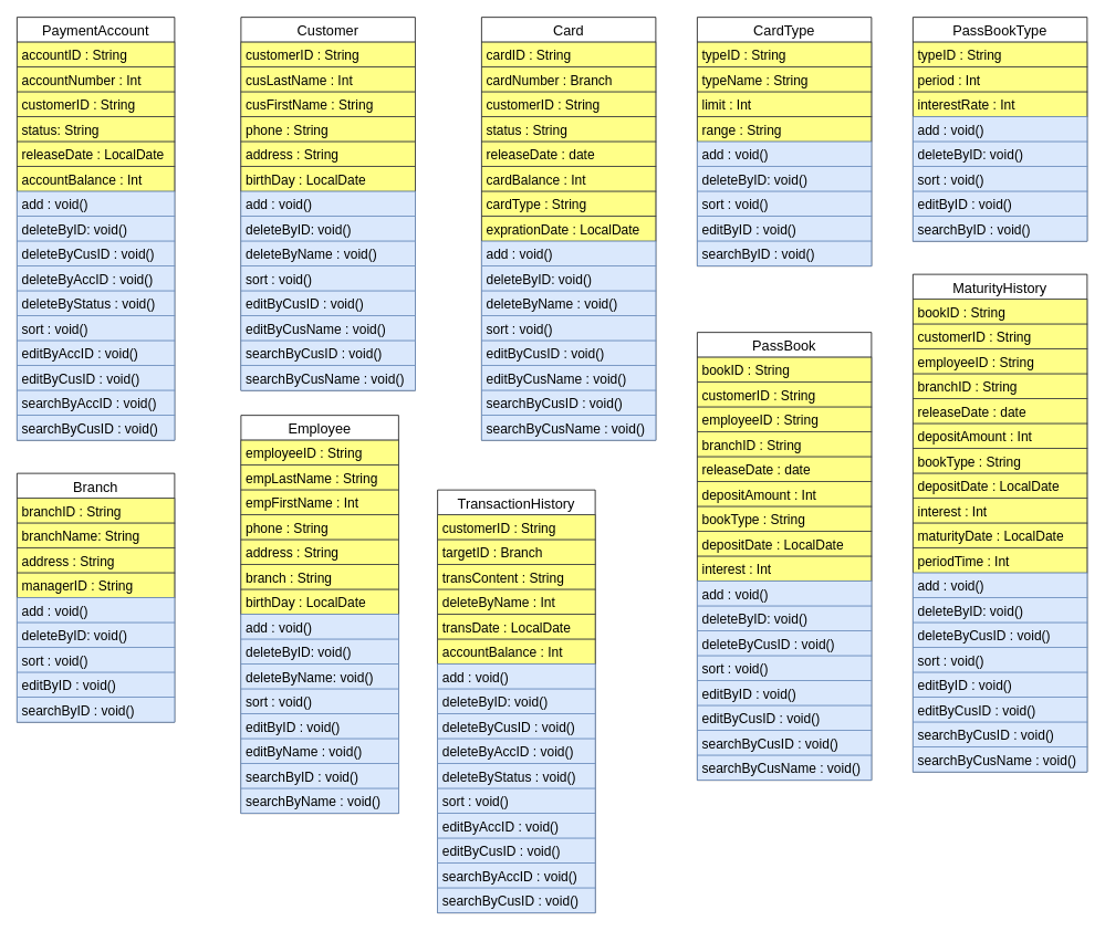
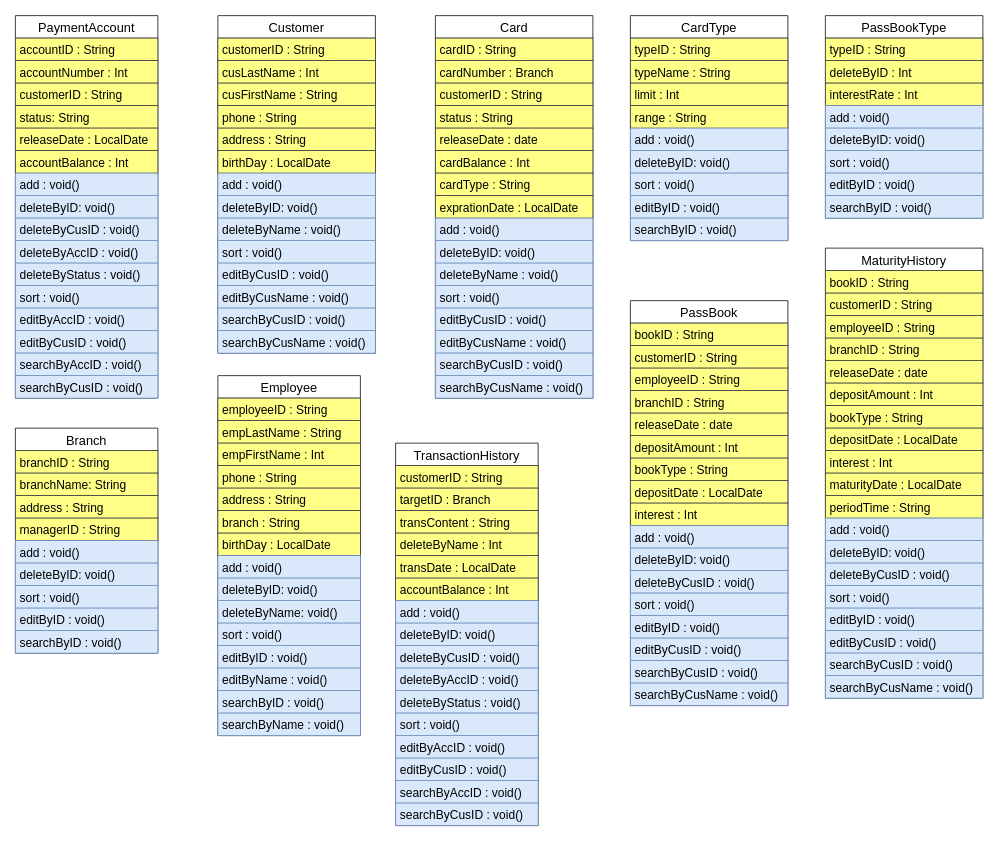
- <mxCell id="97" value="period : Int" style="text;strokeColor=#36393d;fillColor=#ffff88;align=left;verticalAlign=middle;spacingLeft=4;spacingRight=4;overflow=hidden;points=[[0,0.5],[1,0.5]];portConstraint=eastwest;rotatable=0;fontSize=16;" parent="95" vertex="1"><mxGeometry y="60" width="210" height="30" as="geometry" /></mxCell>
+ <mxCell id="97" value="deleteByID : Int" style="text;strokeColor=#36393d;fillColor=#ffff88;align=left;verticalAlign=middle;spacingLeft=4;spacingRight=4;overflow=hidden;points=[[0,0.5],[1,0.5]];portConstraint=eastwest;rotatable=0;fontSize=16;" parent="95" vertex="1"><mxGeometry y="60" width="210" height="30" as="geometry" /></mxCell>
- <mxCell id="142" value="periodTime : Int" style="text;strokeColor=#36393d;fillColor=#ffff88;align=left;verticalAlign=middle;spacingLeft=4;spacingRight=4;overflow=hidden;points=[[0,0.5],[1,0.5]];portConstraint=eastwest;rotatable=0;fontSize=16;" parent="131" vertex="1"><mxGeometry y="330" width="210" height="30" as="geometry" /></mxCell>
+ <mxCell id="142" value="periodTime : String" style="text;strokeColor=#36393d;fillColor=#ffff88;align=left;verticalAlign=middle;spacingLeft=4;spacingRight=4;overflow=hidden;points=[[0,0.5],[1,0.5]];portConstraint=eastwest;rotatable=0;fontSize=16;" parent="131" vertex="1"><mxGeometry y="330" width="210" height="30" as="geometry" /></mxCell>
